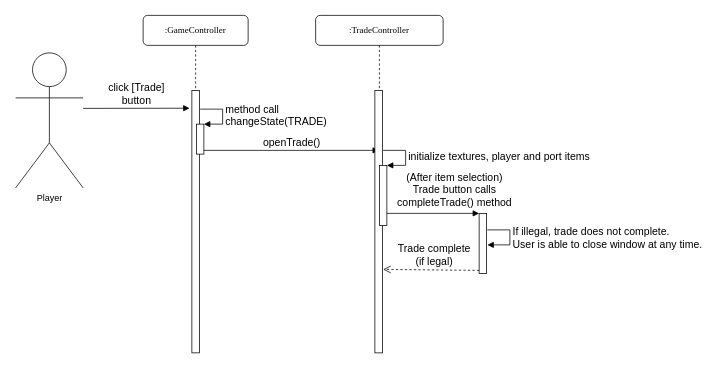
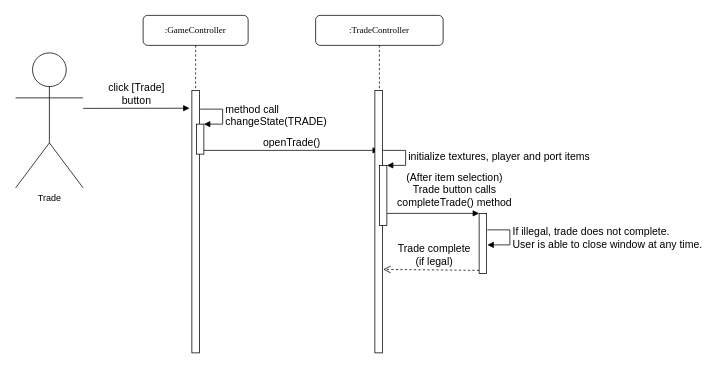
- <mxCell id="7" value="Player" style="shape=umlActor;verticalLabelPosition=bottom;verticalAlign=top;html=1;" parent="1" vertex="1"><mxGeometry x="20" y="70" width="90" height="180" as="geometry" /></mxCell>
+ <mxCell id="7" value="Trade" style="shape=umlActor;verticalLabelPosition=bottom;verticalAlign=top;html=1;" parent="1" vertex="1"><mxGeometry x="20" y="70" width="90" height="180" as="geometry" /></mxCell>
